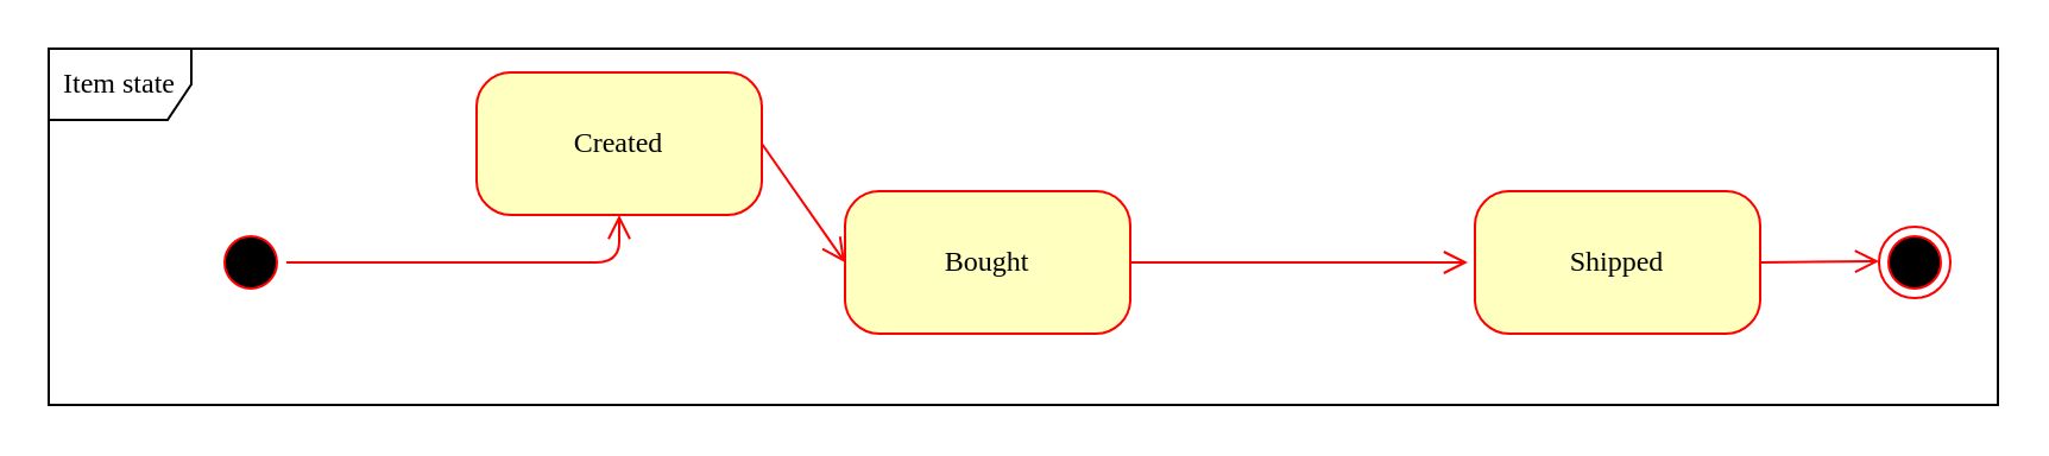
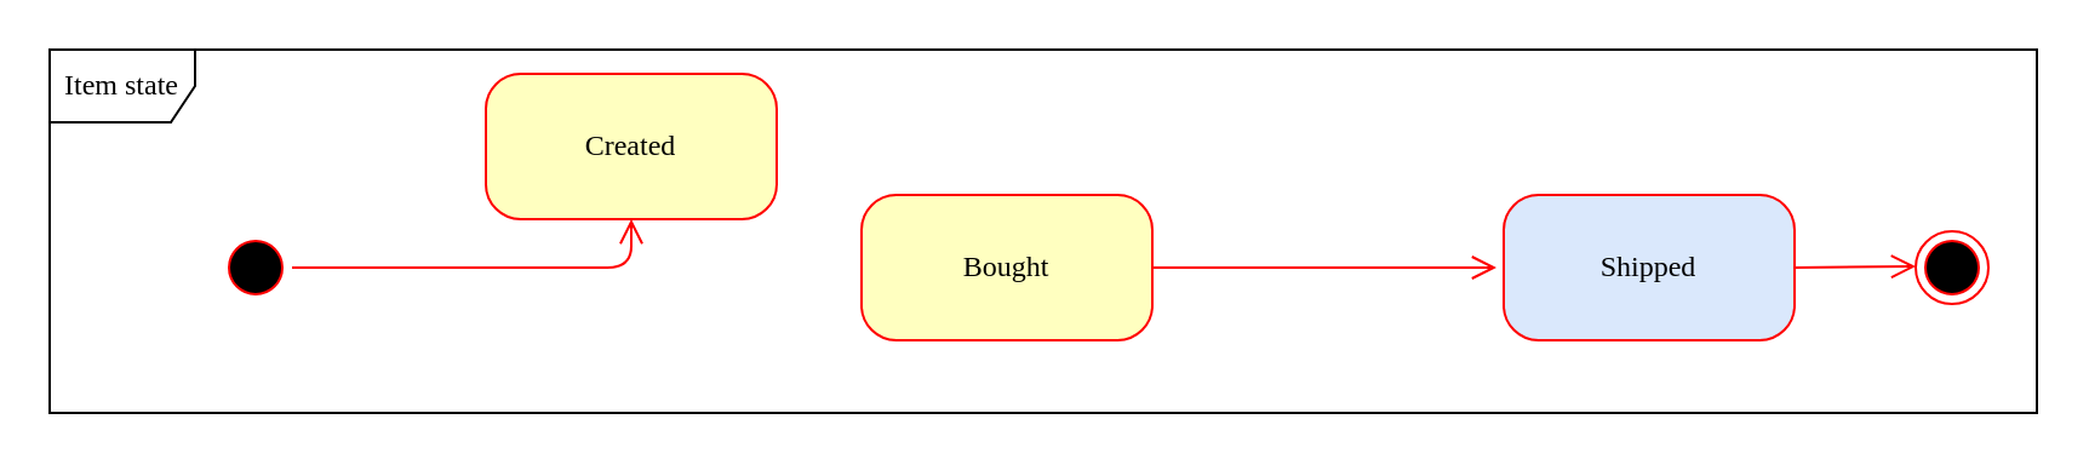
- <mxCell id="9" style="html=1;labelBackgroundColor=none;endArrow=open;endSize=8;strokeColor=#ff0000;fontFamily=Verdana;fontSize=12;align=left;entryX=0;entryY=0.5;exitX=1;exitY=0.5;exitDx=0;exitDy=0;" parent="1" source="4" target="6" edge="1"><mxGeometry relative="1" as="geometry" /></mxCell>
- <mxCell id="7" value="Shipped" style="rounded=1;whiteSpace=wrap;html=1;arcSize=24;fillColor=#ffffc0;strokeColor=#ff0000;shadow=0;comic=0;labelBackgroundColor=none;fontFamily=Verdana;fontSize=12;fontColor=#000000;align=center;" parent="1" vertex="1"><mxGeometry x="620" y="80" width="120" height="60" as="geometry" /></mxCell>
+ <mxCell id="7" value="Shipped" style="rounded=1;whiteSpace=wrap;html=1;arcSize=24;fillColor=#dae8fc;strokeColor=#ff0000;shadow=0;comic=0;labelBackgroundColor=none;fontFamily=Verdana;fontSize=12;fontColor=#000000;align=center;" parent="1" vertex="1"><mxGeometry x="620" y="80" width="120" height="60" as="geometry" /></mxCell>
